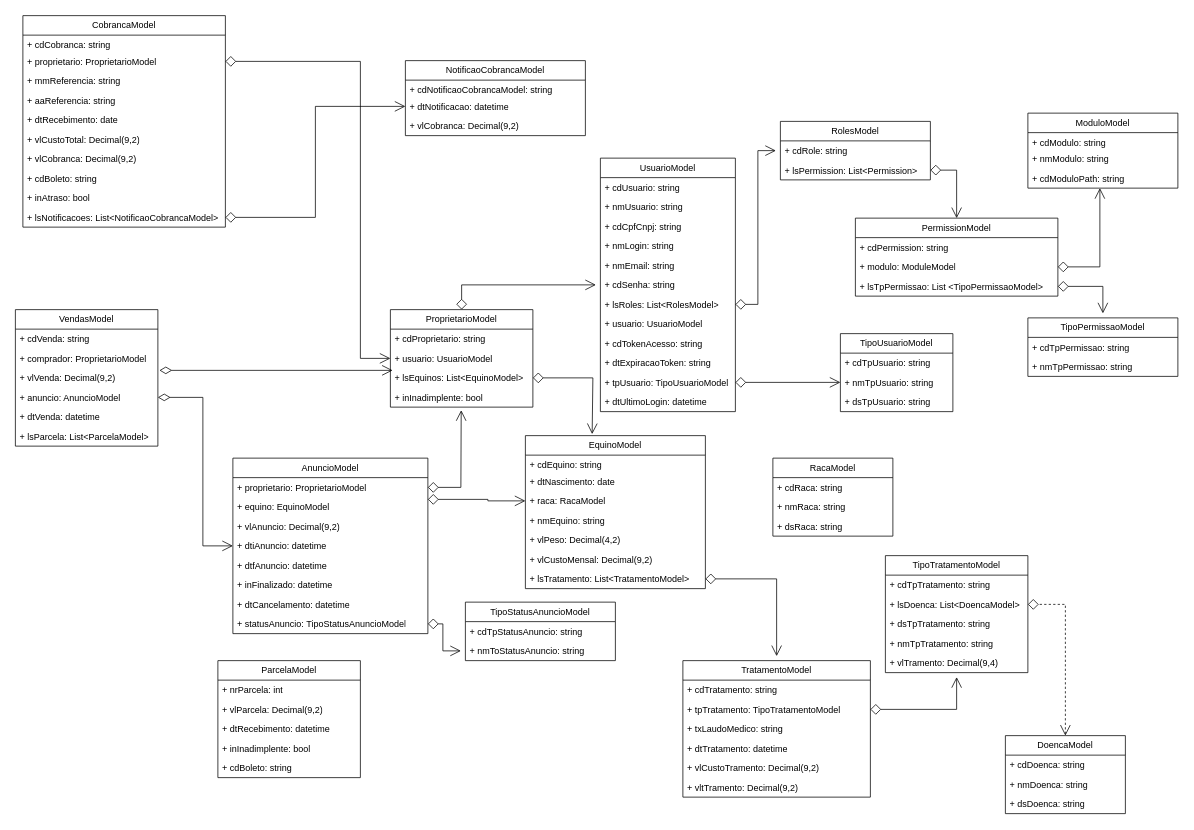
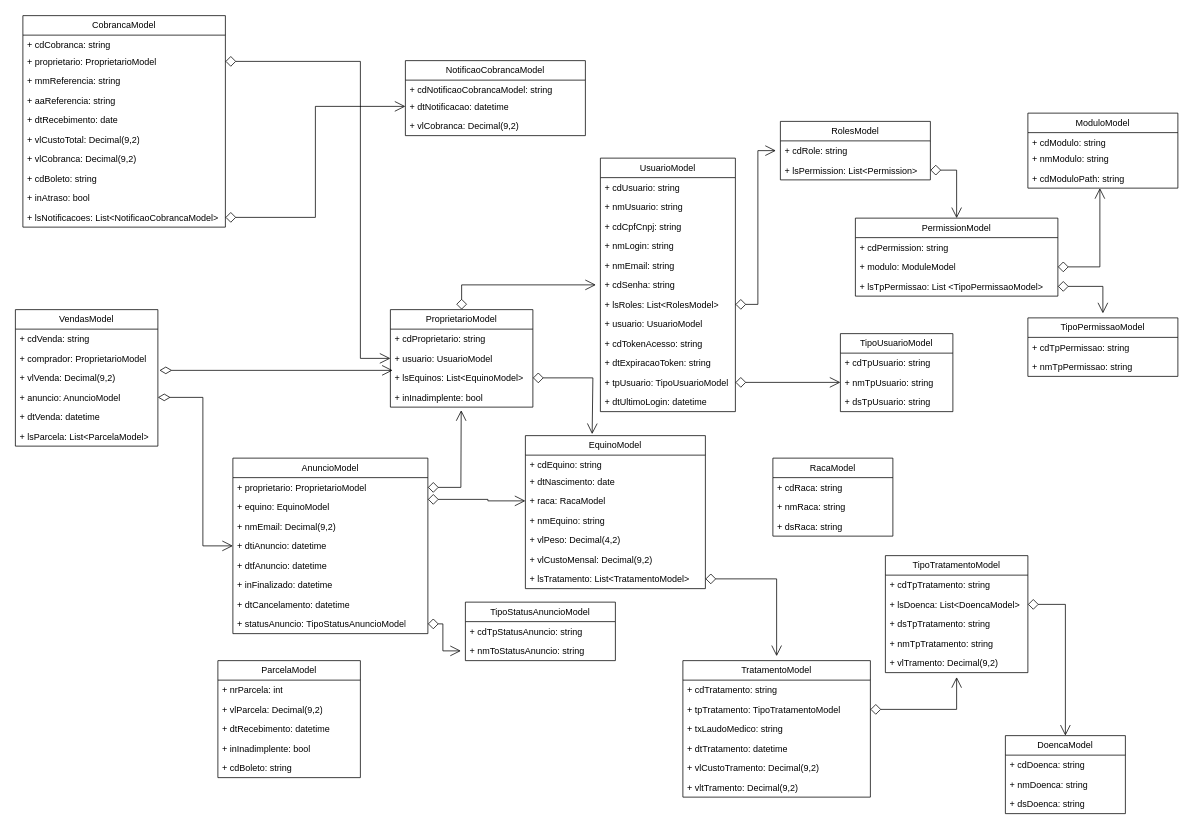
- <mxCell id="88" value="+ vlAnuncio: Decimal(9,2)" style="text;strokeColor=none;fillColor=none;align=left;verticalAlign=top;spacingLeft=4;spacingRight=4;overflow=hidden;rotatable=0;points=[[0,0.5],[1,0.5]];portConstraint=eastwest;whiteSpace=wrap;html=1;" vertex="1" parent="85"><mxGeometry y="78" width="260" height="26" as="geometry" /></mxCell>
+ <mxCell id="88" value="+ nmEmail: Decimal(9,2)" style="text;strokeColor=none;fillColor=none;align=left;verticalAlign=top;spacingLeft=4;spacingRight=4;overflow=hidden;rotatable=0;points=[[0,0.5],[1,0.5]];portConstraint=eastwest;whiteSpace=wrap;html=1;" vertex="1" parent="85"><mxGeometry y="78" width="260" height="26" as="geometry" /></mxCell>
- <mxCell id="70" style="edgeStyle=orthogonalEdgeStyle;rounded=0;orthogonalLoop=1;jettySize=auto;html=1;entryX=1;entryY=0.5;entryDx=0;entryDy=0;exitX=0.5;exitY=0;exitDx=0;exitDy=0;endArrow=diamond;endFill=0;startArrow=open;startFill=0;targetPerimeterSpacing=5;sourcePerimeterSpacing=6;strokeWidth=1;endSize=12;startSize=12;dashed=1;" parent="1" source="51" target="58" edge="1"><mxGeometry relative="1" as="geometry" /></mxCell>
+ <mxCell id="70" style="edgeStyle=orthogonalEdgeStyle;rounded=0;orthogonalLoop=1;jettySize=auto;html=1;entryX=1;entryY=0.5;entryDx=0;entryDy=0;exitX=0.5;exitY=0;exitDx=0;exitDy=0;endArrow=diamond;endFill=0;startArrow=open;startFill=0;targetPerimeterSpacing=5;sourcePerimeterSpacing=6;strokeWidth=1;endSize=12;startSize=12;" parent="1" source="51" target="58" edge="1"><mxGeometry relative="1" as="geometry" /></mxCell>
- <mxCell id="61" value="+ vlTramento: Decimal(9,4)" style="text;strokeColor=none;fillColor=none;align=left;verticalAlign=top;spacingLeft=4;spacingRight=4;overflow=hidden;rotatable=0;points=[[0,0.5],[1,0.5]];portConstraint=eastwest;whiteSpace=wrap;html=1;" parent="56" vertex="1"><mxGeometry y="130" width="190" height="26" as="geometry" /></mxCell>
+ <mxCell id="61" value="+ vlTramento: Decimal(9,2)" style="text;strokeColor=none;fillColor=none;align=left;verticalAlign=top;spacingLeft=4;spacingRight=4;overflow=hidden;rotatable=0;points=[[0,0.5],[1,0.5]];portConstraint=eastwest;whiteSpace=wrap;html=1;" parent="56" vertex="1"><mxGeometry y="130" width="190" height="26" as="geometry" /></mxCell>
